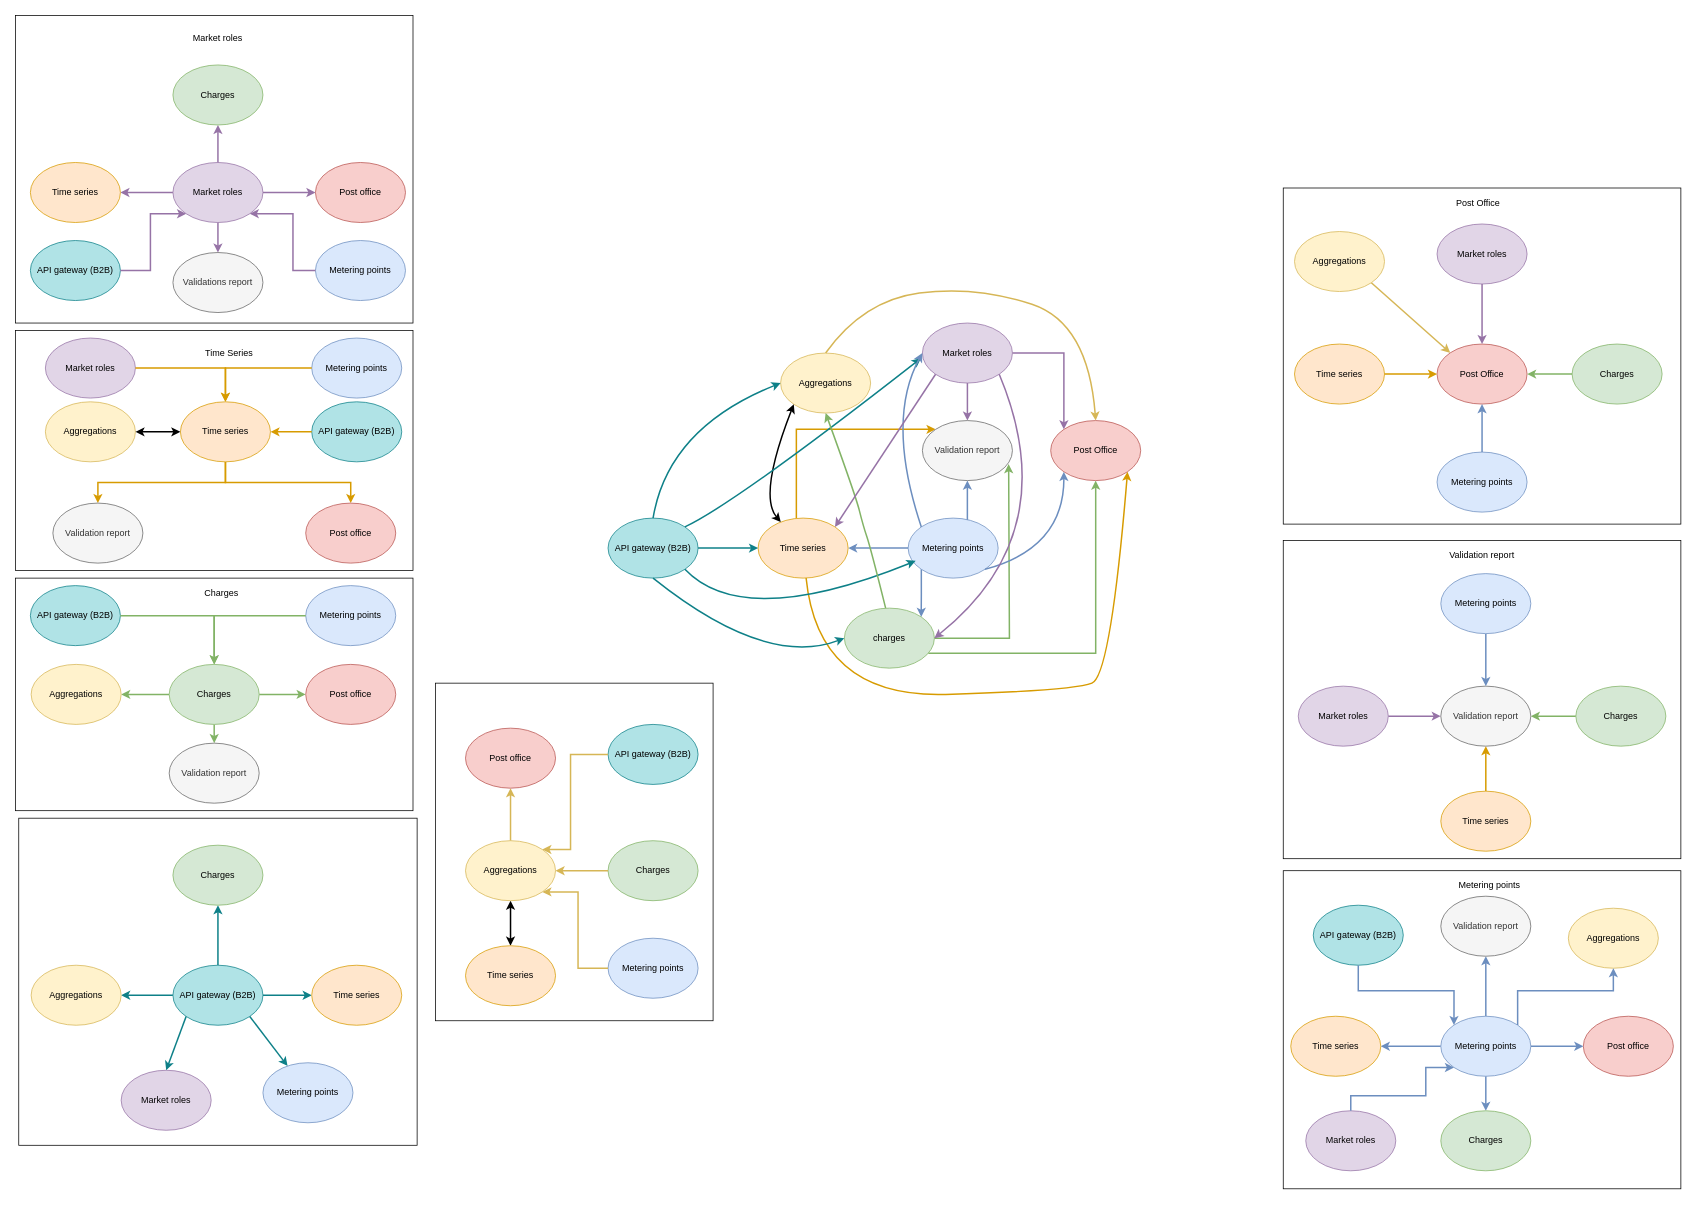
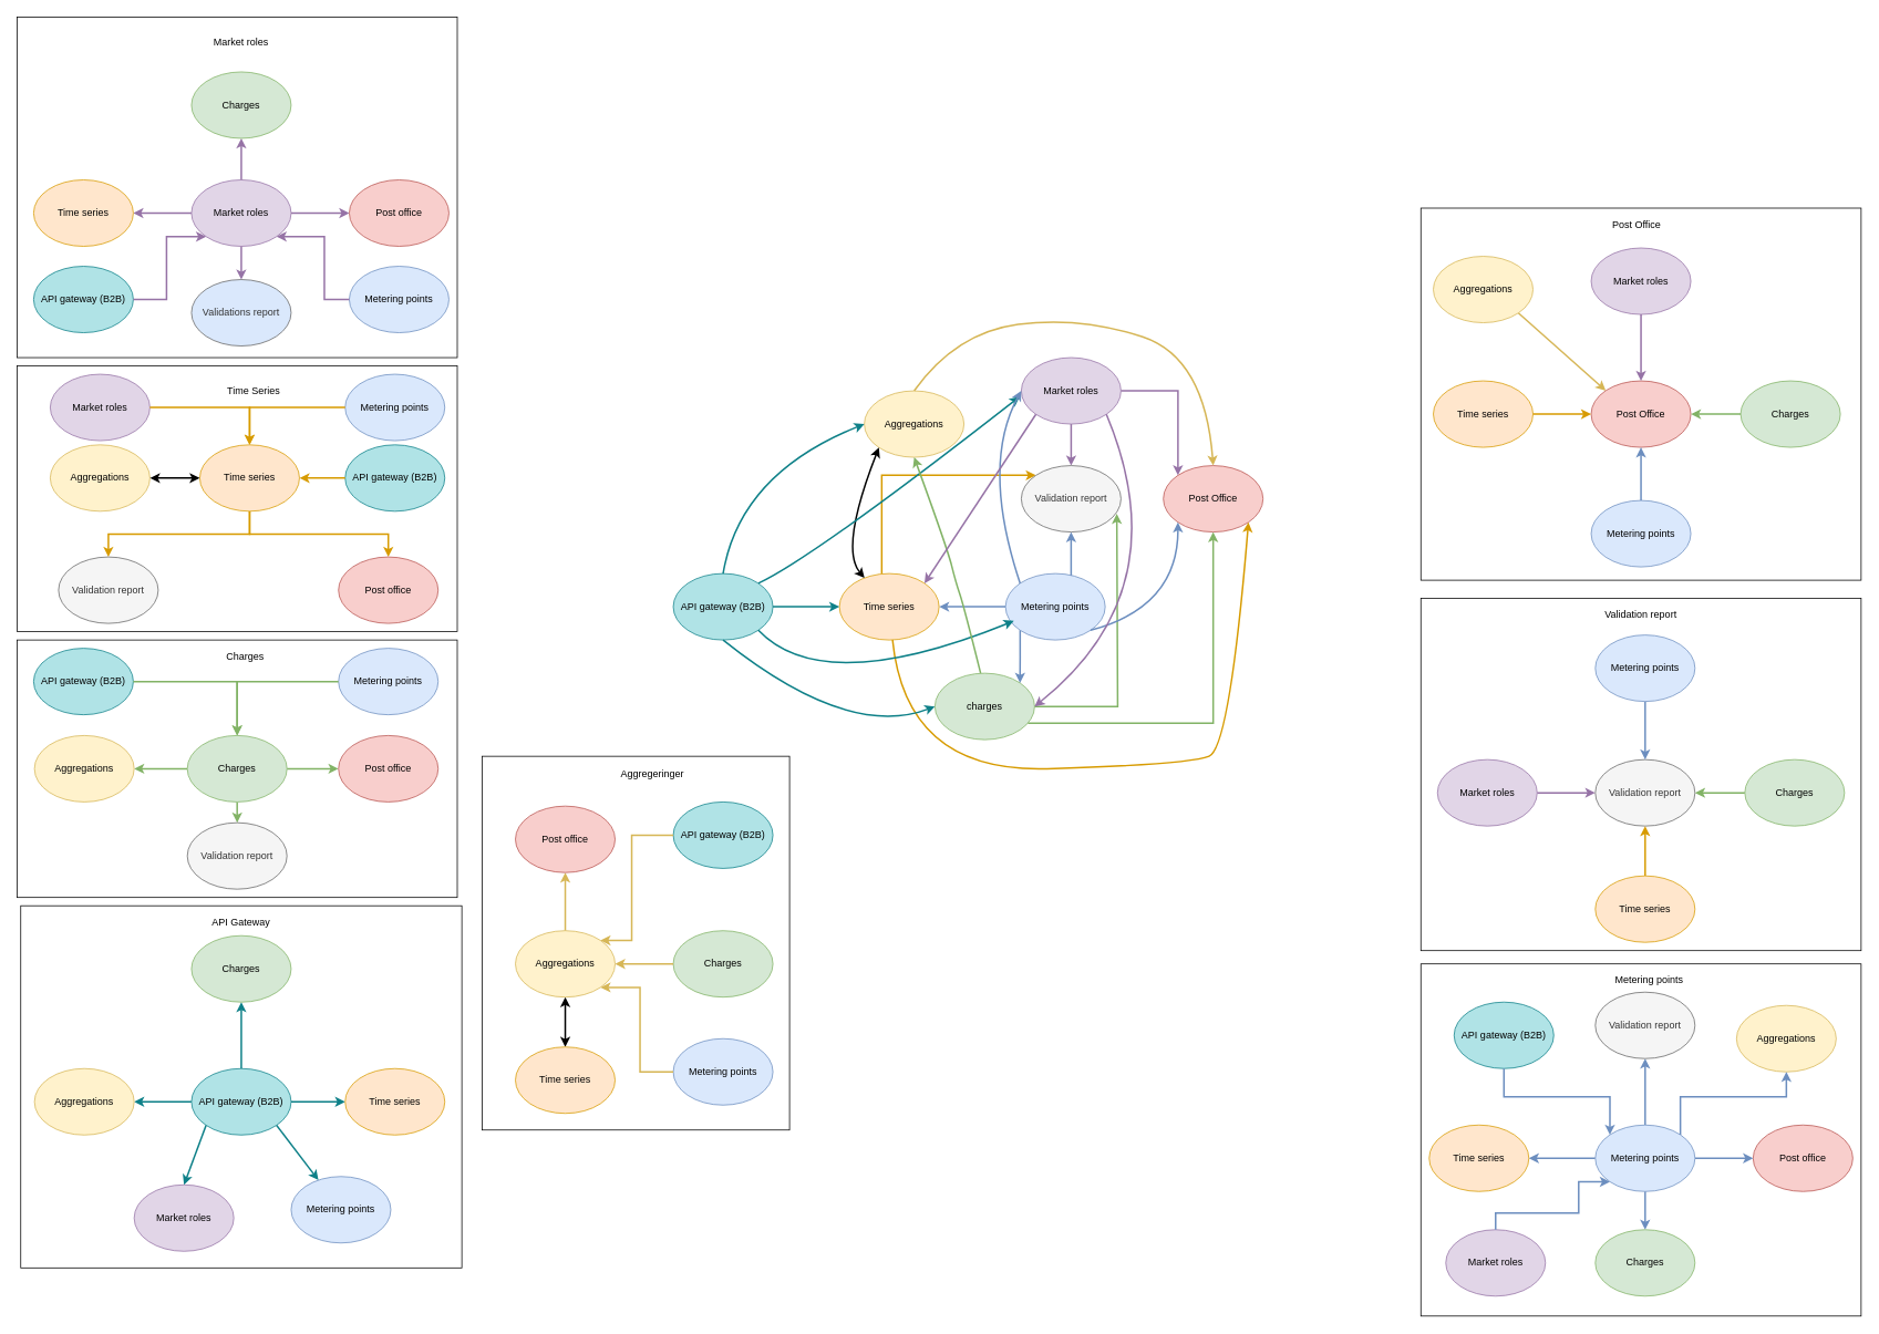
- <mxCell id="45" value="Validations report" style="ellipse;whiteSpace=wrap;html=1;fillColor=#f5f5f5;strokeColor=#666666;fontColor=#333333;" parent="1" vertex="1"><mxGeometry x="230" y="336" width="120" height="80" as="geometry" /></mxCell>
+ <mxCell id="45" value="Validations report" style="ellipse;whiteSpace=wrap;html=1;fillColor=#dae8fc;strokeColor=#666666;fontColor=#333333;" parent="1" vertex="1"><mxGeometry x="230" y="336" width="120" height="80" as="geometry" /></mxCell>
+ <mxCell id="131" value="Aggregeringer" style="text;html=1;strokeColor=none;fillColor=none;align=center;verticalAlign=middle;whiteSpace=wrap;rounded=0;" parent="1" vertex="1"><mxGeometry x="730" y="922" width="110" height="20" as="geometry" /></mxCell>
+ <mxCell id="107" value="API Gateway" style="text;html=1;strokeColor=none;fillColor=none;align=center;verticalAlign=middle;whiteSpace=wrap;rounded=0;" parent="1" vertex="1"><mxGeometry x="235" y="1100" width="110" height="20" as="geometry" /></mxCell>
